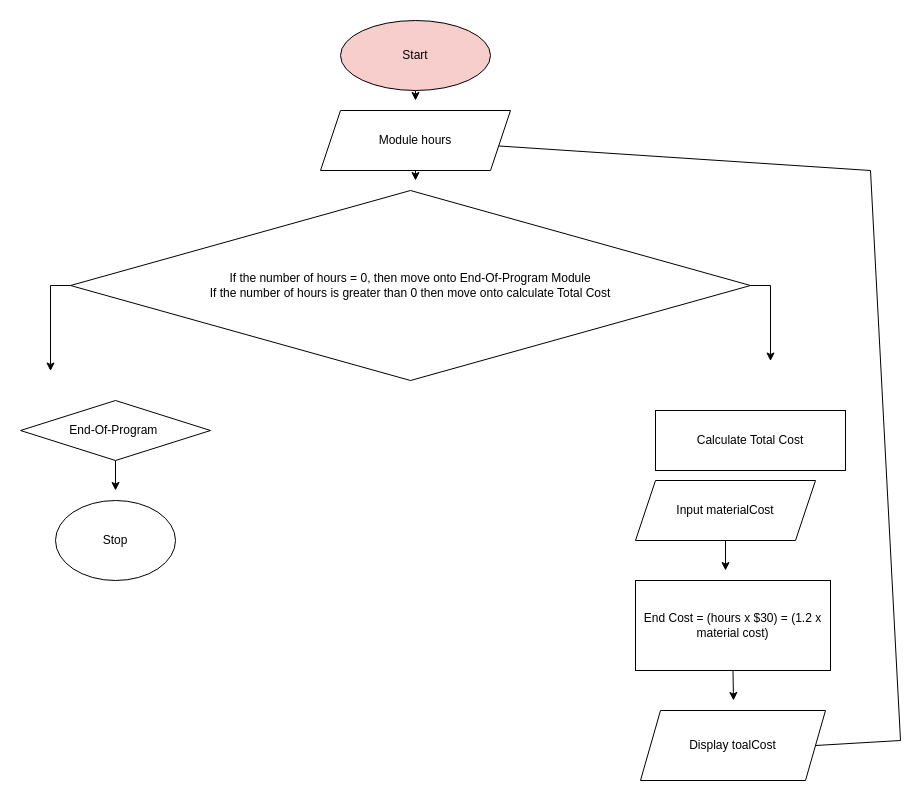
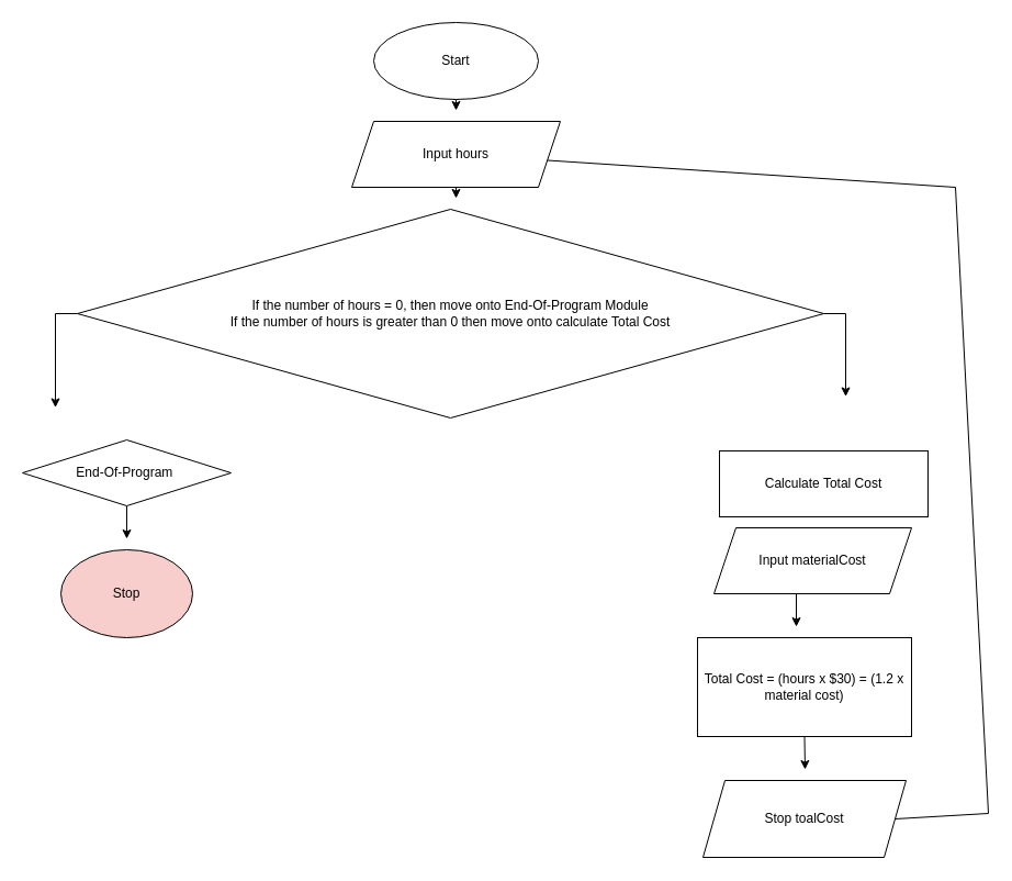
- <mxCell id="3" value="Start" style="ellipse;whiteSpace=wrap;html=1;fillColor=#f8cecc;" parent="1" vertex="1"><mxGeometry x="340" y="20" width="150" height="70" as="geometry" /></mxCell>
+ <mxCell id="3" value="Start" style="ellipse;whiteSpace=wrap;html=1;" parent="1" vertex="1"><mxGeometry x="340" y="20" width="150" height="70" as="geometry" /></mxCell>
- <mxCell id="5" value="Module hours" style="shape=parallelogram;perimeter=parallelogramPerimeter;whiteSpace=wrap;html=1;fixedSize=1;" parent="1" vertex="1"><mxGeometry x="320" y="110" width="190" height="60" as="geometry" /></mxCell>
+ <mxCell id="5" value="Input hours" style="shape=parallelogram;perimeter=parallelogramPerimeter;whiteSpace=wrap;html=1;fixedSize=1;" parent="1" vertex="1"><mxGeometry x="320" y="110" width="190" height="60" as="geometry" /></mxCell>
- <mxCell id="7" value="Input materialCost" style="shape=parallelogram;perimeter=parallelogramPerimeter;whiteSpace=wrap;html=1;fixedSize=1;" parent="1" vertex="1"><mxGeometry x="635" y="480" width="180" height="60" as="geometry" /></mxCell>
+ <mxCell id="7" value="Input materialCost" style="shape=parallelogram;perimeter=parallelogramPerimeter;whiteSpace=wrap;html=1;fixedSize=1;" parent="1" vertex="1"><mxGeometry x="650" y="480" width="180" height="60" as="geometry" /></mxCell>
- <mxCell id="15" value="Stop" style="ellipse;whiteSpace=wrap;html=1;" parent="1" vertex="1"><mxGeometry x="55" y="500" width="120" height="80" as="geometry" /></mxCell>
+ <mxCell id="15" value="Stop" style="ellipse;whiteSpace=wrap;html=1;fillColor=#f8cecc;" parent="1" vertex="1"><mxGeometry x="55" y="500" width="120" height="80" as="geometry" /></mxCell>
- <mxCell id="17" value="End Cost = (hours x $30) = (1.2 x material cost)" style="rounded=0;whiteSpace=wrap;html=1;" parent="1" vertex="1"><mxGeometry x="635" y="580" width="195" height="90" as="geometry" /></mxCell>
+ <mxCell id="17" value="Total Cost = (hours x $30) = (1.2 x material cost)" style="rounded=0;whiteSpace=wrap;html=1;" parent="1" vertex="1"><mxGeometry x="635" y="580" width="195" height="90" as="geometry" /></mxCell>
- <mxCell id="18" value="Display toalCost" style="shape=parallelogram;perimeter=parallelogramPerimeter;whiteSpace=wrap;html=1;fixedSize=1;" parent="1" vertex="1"><mxGeometry x="640" y="710" width="185" height="70" as="geometry" /></mxCell>
+ <mxCell id="18" value="Stop toalCost" style="shape=parallelogram;perimeter=parallelogramPerimeter;whiteSpace=wrap;html=1;fixedSize=1;" parent="1" vertex="1"><mxGeometry x="640" y="710" width="185" height="70" as="geometry" /></mxCell>
